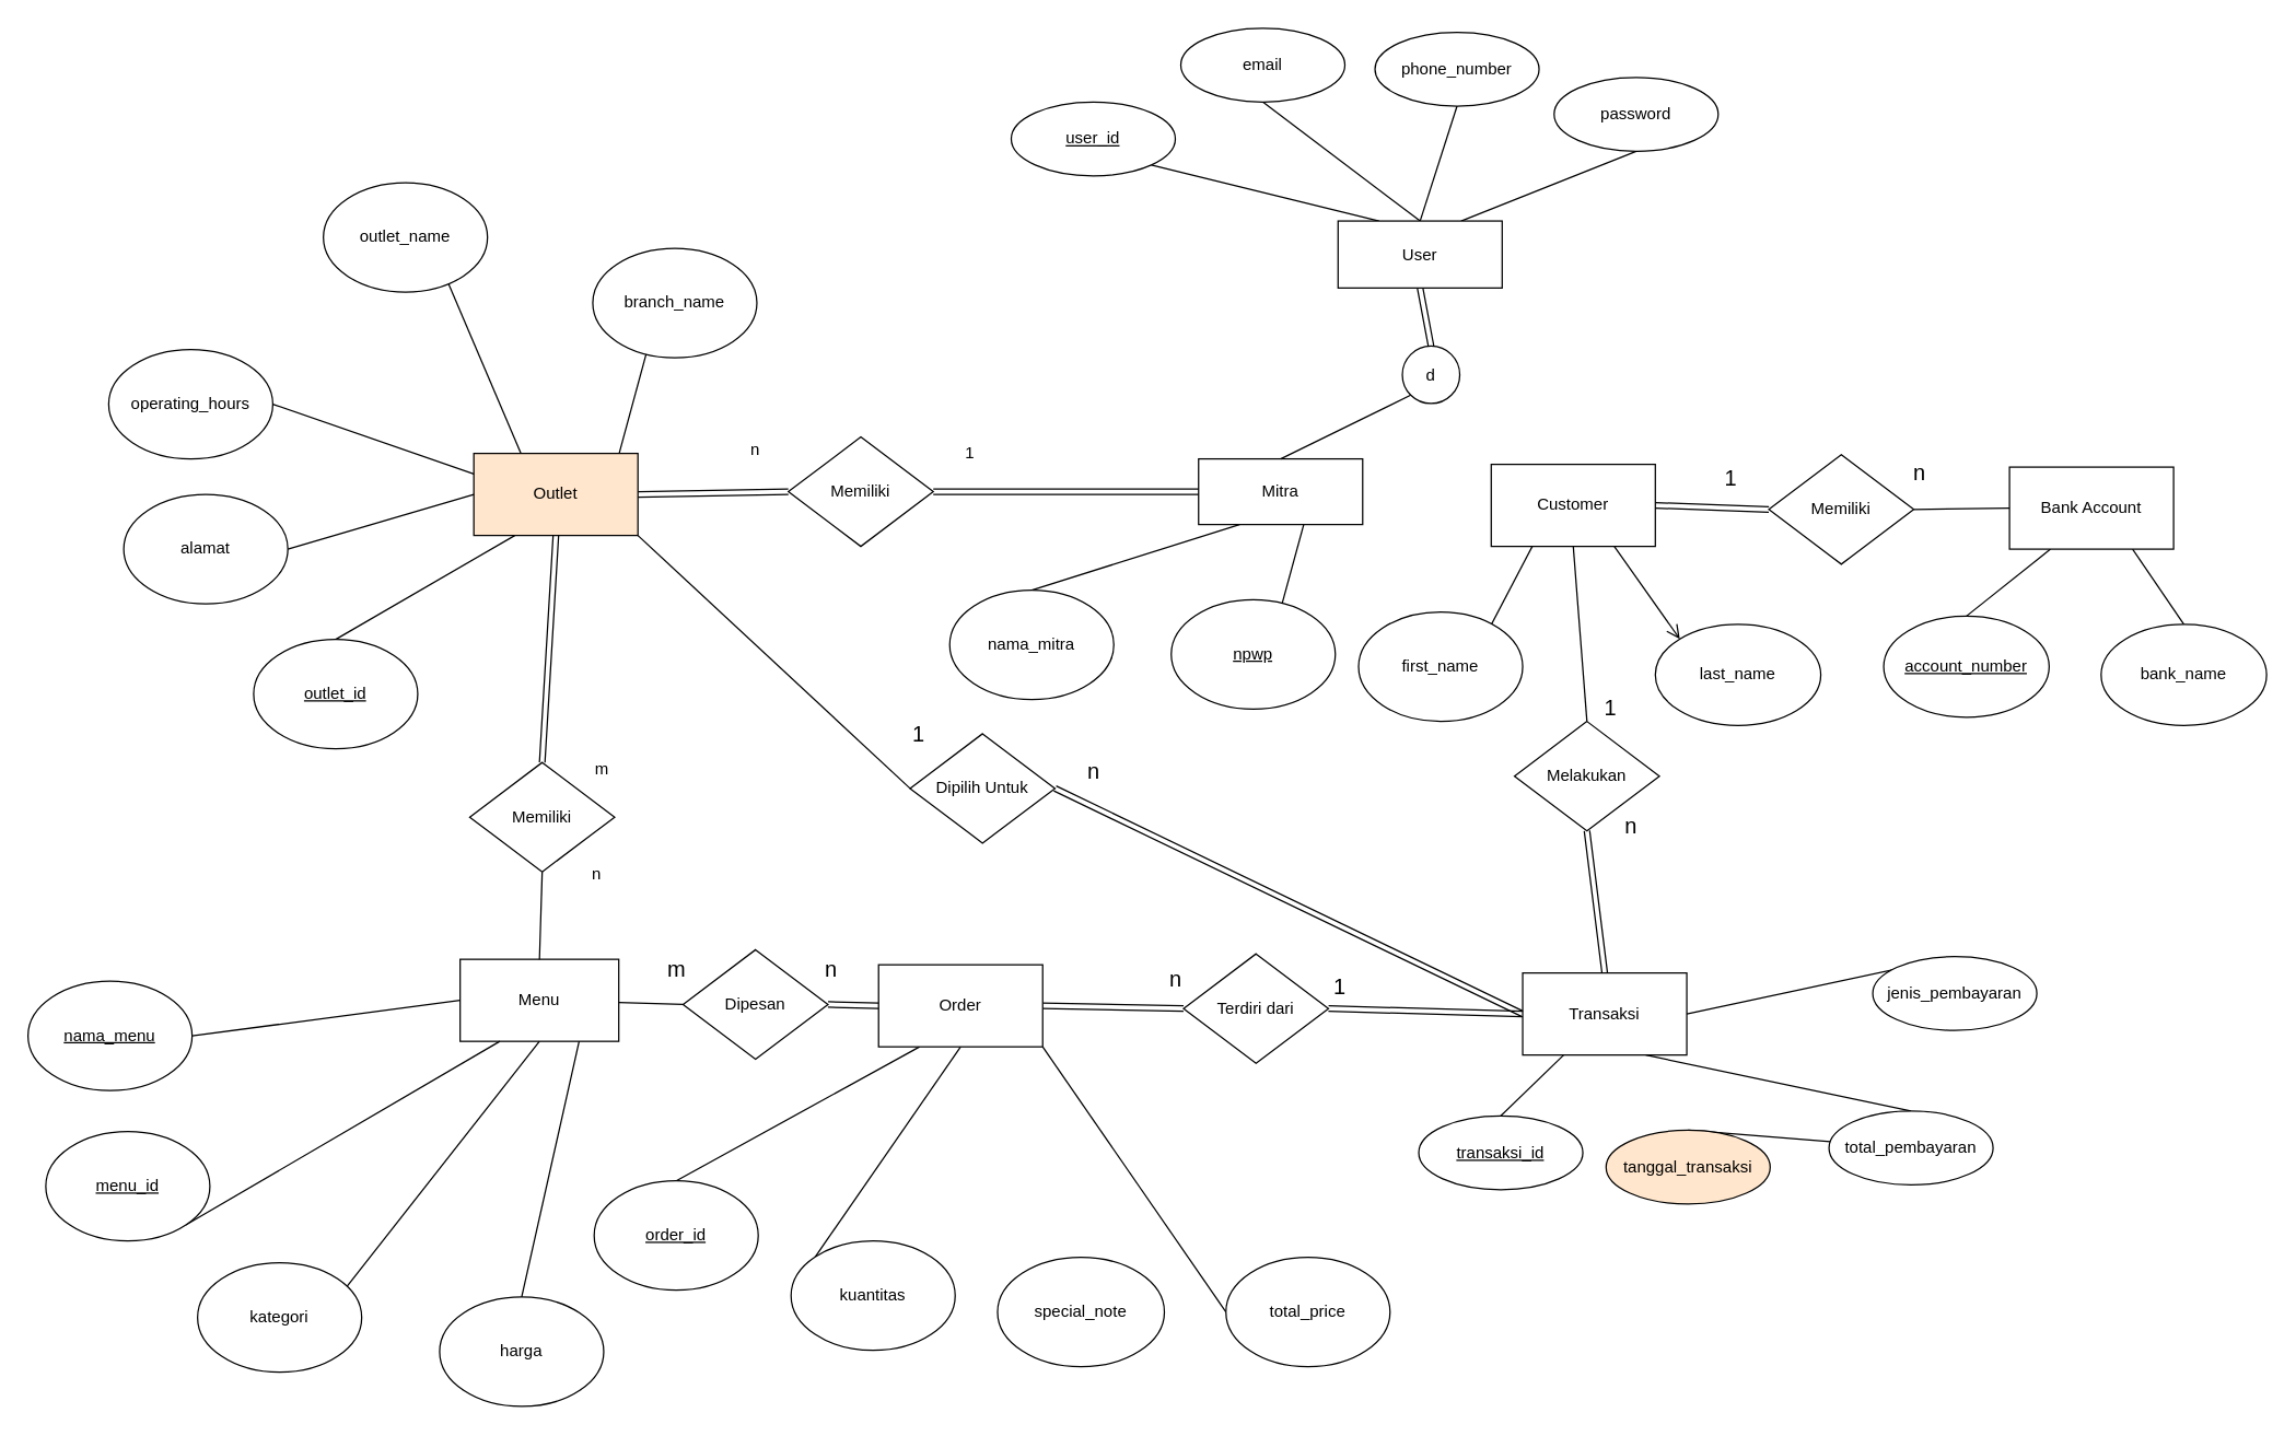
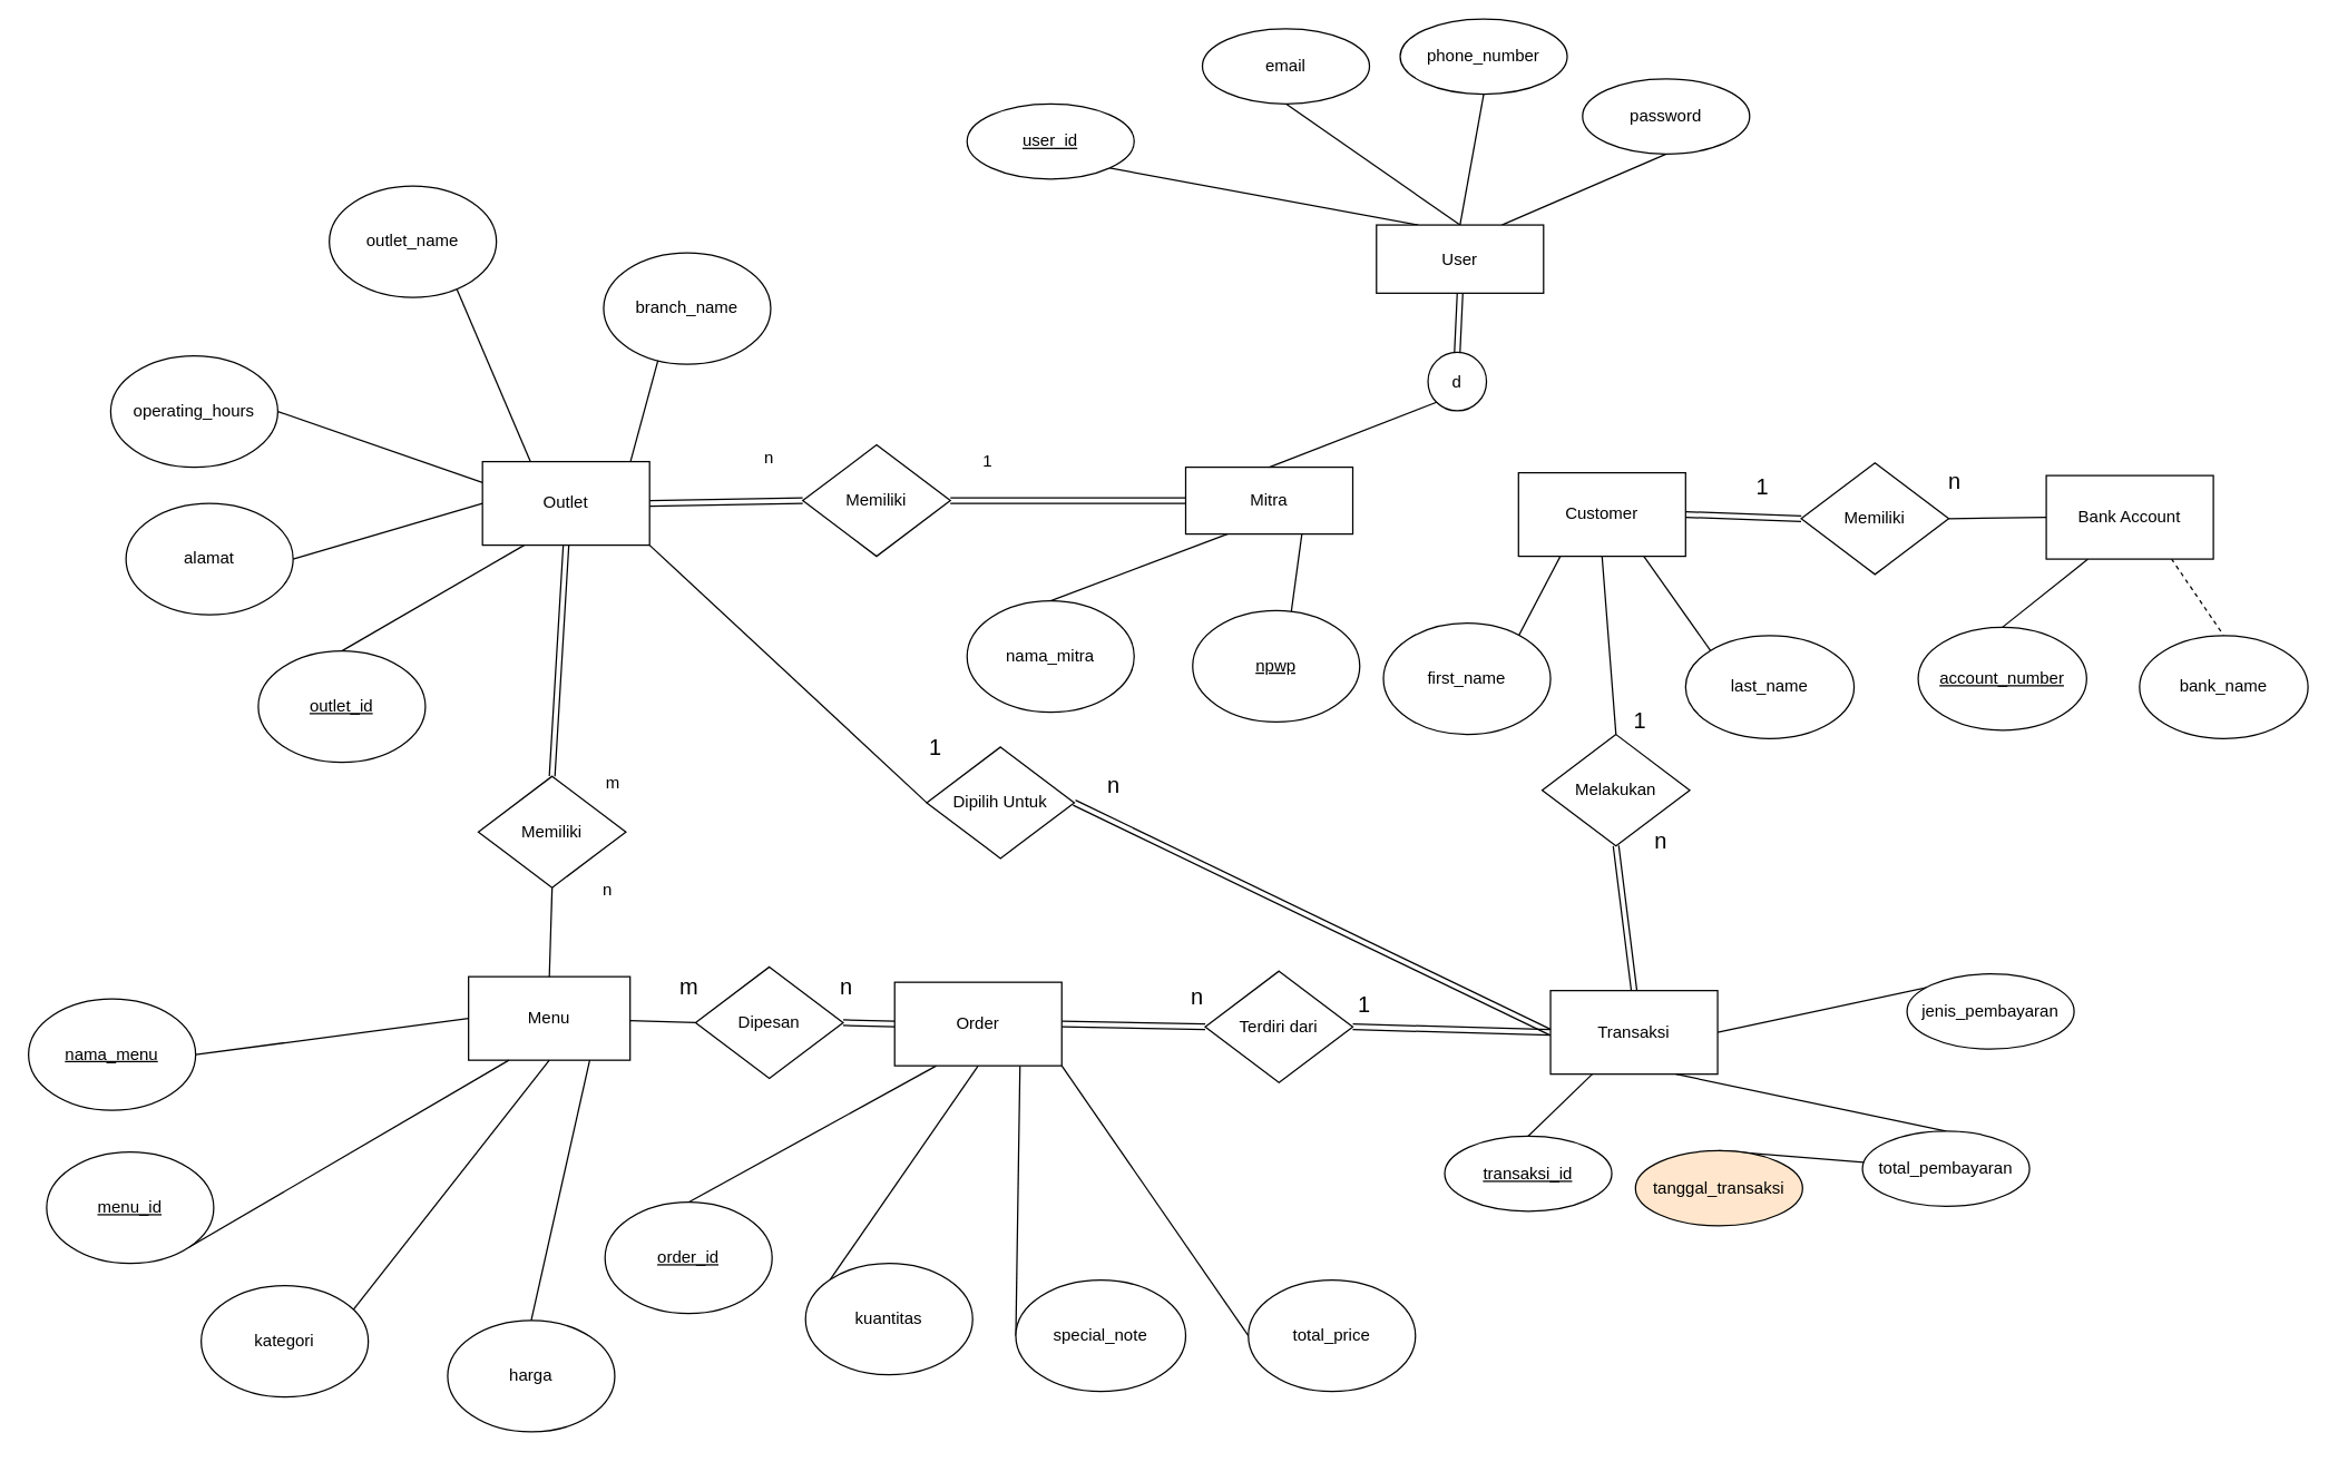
- <mxCell id="40" value="phone_number" style="ellipse;whiteSpace=wrap;html=1;" parent="1" vertex="1"><mxGeometry x="1005" y="23" width="120" height="54" as="geometry" /></mxCell>
+ <mxCell id="40" value="phone_number" style="ellipse;whiteSpace=wrap;html=1;" parent="1" vertex="1"><mxGeometry x="1005" y="13" width="120" height="54" as="geometry" /></mxCell>
- <mxCell id="37" value="&lt;u&gt;user_id&lt;/u&gt;" style="ellipse;whiteSpace=wrap;html=1;" parent="1" vertex="1"><mxGeometry x="739" y="74" width="120" height="54" as="geometry" /></mxCell>
+ <mxCell id="37" value="&lt;u&gt;user_id&lt;/u&gt;" style="ellipse;whiteSpace=wrap;html=1;" parent="1" vertex="1"><mxGeometry x="694" y="74" width="120" height="54" as="geometry" /></mxCell>
- <mxCell id="7" value="User" style="rounded=0;whiteSpace=wrap;html=1;" parent="1" vertex="1"><mxGeometry x="978" y="161" width="120" height="49" as="geometry" /></mxCell>
+ <mxCell id="7" value="User" style="rounded=0;whiteSpace=wrap;html=1;" parent="1" vertex="1"><mxGeometry x="988" y="161" width="120" height="49" as="geometry" /></mxCell>
- <mxCell id="21" value="Mitra" style="rounded=0;whiteSpace=wrap;html=1;" parent="1" vertex="1"><mxGeometry x="876" y="335" width="120" height="48" as="geometry" /></mxCell>
+ <mxCell id="21" value="Mitra" style="rounded=0;whiteSpace=wrap;html=1;" parent="1" vertex="1"><mxGeometry x="851" y="335" width="120" height="48" as="geometry" /></mxCell>
- <mxCell id="16" value="Outlet" style="rounded=0;whiteSpace=wrap;html=1;fillColor=#ffe6cc;" parent="1" vertex="1"><mxGeometry x="346" y="331" width="120" height="60" as="geometry" /></mxCell>
+ <mxCell id="16" value="Outlet" style="rounded=0;whiteSpace=wrap;html=1;" parent="1" vertex="1"><mxGeometry x="346" y="331" width="120" height="60" as="geometry" /></mxCell>
- <mxCell id="24" style="edgeStyle=none;curved=1;rounded=0;orthogonalLoop=1;jettySize=auto;html=1;exitX=0.75;exitY=1;exitDx=0;exitDy=0;entryX=0.5;entryY=0;entryDx=0;entryDy=0;fontSize=12;startSize=8;endSize=8;endArrow=none;startFill=0;" parent="1" source="25" target="74" edge="1"><mxGeometry relative="1" as="geometry" /></mxCell>
+ <mxCell id="24" style="edgeStyle=none;curved=1;rounded=0;orthogonalLoop=1;jettySize=auto;html=1;exitX=0.75;exitY=1;exitDx=0;exitDy=0;entryX=0.5;entryY=0;entryDx=0;entryDy=0;fontSize=12;startSize=8;endSize=8;endArrow=none;startFill=0;dashed=1;" parent="1" source="25" target="74" edge="1"><mxGeometry relative="1" as="geometry" /></mxCell>
- <mxCell id="33" style="edgeStyle=none;curved=1;rounded=0;orthogonalLoop=1;jettySize=auto;html=1;exitX=0.75;exitY=1;exitDx=0;exitDy=0;entryX=0;entryY=0;entryDx=0;entryDy=0;fontSize=12;startSize=8;endSize=8;endArrow=open;startFill=0;" parent="1" source="35" target="45" edge="1"><mxGeometry relative="1" as="geometry"><mxPoint x="1348" y="534.5" as="targetPoint" /></mxGeometry></mxCell>
+ <mxCell id="33" style="edgeStyle=none;curved=1;rounded=0;orthogonalLoop=1;jettySize=auto;html=1;exitX=0.75;exitY=1;exitDx=0;exitDy=0;entryX=0;entryY=0;entryDx=0;entryDy=0;fontSize=12;startSize=8;endSize=8;endArrow=none;startFill=0;" parent="1" source="35" target="45" edge="1"><mxGeometry relative="1" as="geometry"><mxPoint x="1348" y="534.5" as="targetPoint" /></mxGeometry></mxCell>
+ <mxCell id="27" style="edgeStyle=none;curved=1;rounded=0;orthogonalLoop=1;jettySize=auto;html=1;exitX=0.75;exitY=1;exitDx=0;exitDy=0;entryX=0;entryY=0.5;entryDx=0;entryDy=0;fontSize=12;startSize=8;endSize=8;endArrow=none;startFill=0;" parent="1" source="32" target="90" edge="1"><mxGeometry relative="1" as="geometry" /></mxCell>
